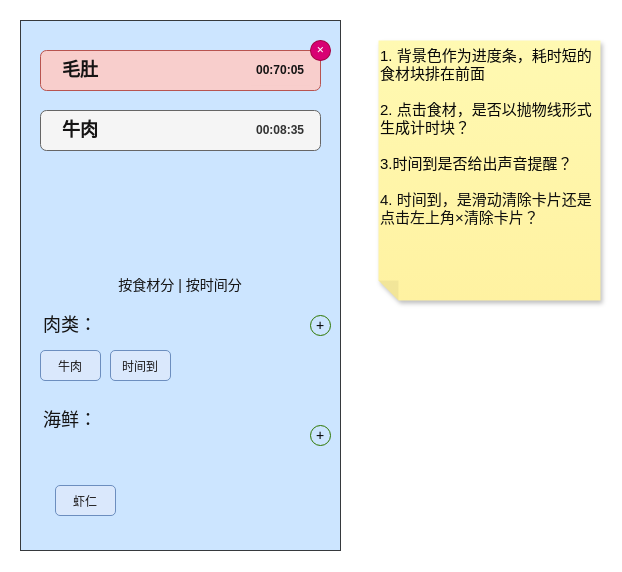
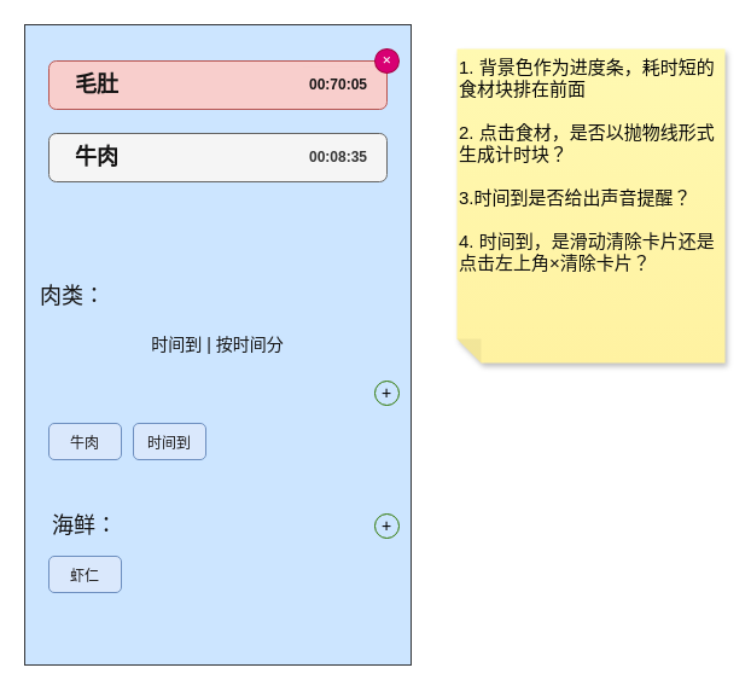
- <mxCell id="10" value="按食材分 | 按时间分" style="text;html=1;strokeColor=none;fillColor=none;align=center;verticalAlign=middle;whiteSpace=wrap;rounded=0;shadow=0;labelBackgroundColor=none;labelBorderColor=none;fontSize=14;fontColor=#151414;" vertex="1" parent="1"><mxGeometry x="20" y="270" width="320" height="30" as="geometry" /></mxCell>
+ <mxCell id="10" value="时间到 | 按时间分" style="text;html=1;strokeColor=none;fillColor=none;align=center;verticalAlign=middle;whiteSpace=wrap;rounded=0;shadow=0;labelBackgroundColor=none;labelBorderColor=none;fontSize=14;fontColor=#151414;" vertex="1" parent="1"><mxGeometry x="20" y="270" width="320" height="30" as="geometry" /></mxCell>
- <mxCell id="11" value="肉类：" style="text;html=1;strokeColor=none;fillColor=none;align=center;verticalAlign=middle;whiteSpace=wrap;rounded=0;shadow=0;labelBackgroundColor=none;labelBorderColor=none;fontSize=18;fontColor=#151414;" vertex="1" parent="1"><mxGeometry x="40" y="310" width="60" height="30" as="geometry" /></mxCell>
+ <mxCell id="11" value="肉类：" style="text;html=1;strokeColor=none;fillColor=none;align=center;verticalAlign=middle;whiteSpace=wrap;rounded=0;shadow=0;labelBackgroundColor=none;labelBorderColor=none;fontSize=18;fontColor=#151414;" vertex="1" parent="1"><mxGeometry x="30" y="230" width="60" height="30" as="geometry" /></mxCell>
- <mxCell id="12" value="海鲜：" style="text;html=1;strokeColor=none;fillColor=none;align=center;verticalAlign=middle;whiteSpace=wrap;rounded=0;shadow=0;labelBackgroundColor=none;labelBorderColor=none;fontSize=18;fontColor=#151414;" vertex="1" parent="1"><mxGeometry x="40" y="405" width="60" height="30" as="geometry" /></mxCell>
+ <mxCell id="12" value="海鲜：" style="text;html=1;strokeColor=none;fillColor=none;align=center;verticalAlign=middle;whiteSpace=wrap;rounded=0;shadow=0;labelBackgroundColor=none;labelBorderColor=none;fontSize=18;fontColor=#151414;" vertex="1" parent="1"><mxGeometry x="40" y="420" width="60" height="30" as="geometry" /></mxCell>
- <mxCell id="15" value="&lt;span style=&quot;font-size: 12px;&quot;&gt;虾仁&lt;/span&gt;" style="rounded=1;whiteSpace=wrap;html=1;shadow=0;labelBackgroundColor=none;labelBorderColor=none;fontSize=18;fillColor=#dae8fc;strokeColor=#6c8ebf;fontColor=#1b1818;" vertex="1" parent="1"><mxGeometry x="55" y="485" width="60" height="30" as="geometry" /></mxCell>
+ <mxCell id="15" value="&lt;span style=&quot;font-size: 12px;&quot;&gt;虾仁&lt;/span&gt;" style="rounded=1;whiteSpace=wrap;html=1;shadow=0;labelBackgroundColor=none;labelBorderColor=none;fontSize=18;fillColor=#dae8fc;strokeColor=#6c8ebf;fontColor=#1b1818;" vertex="1" parent="1"><mxGeometry x="40" y="460" width="60" height="30" as="geometry" /></mxCell>
